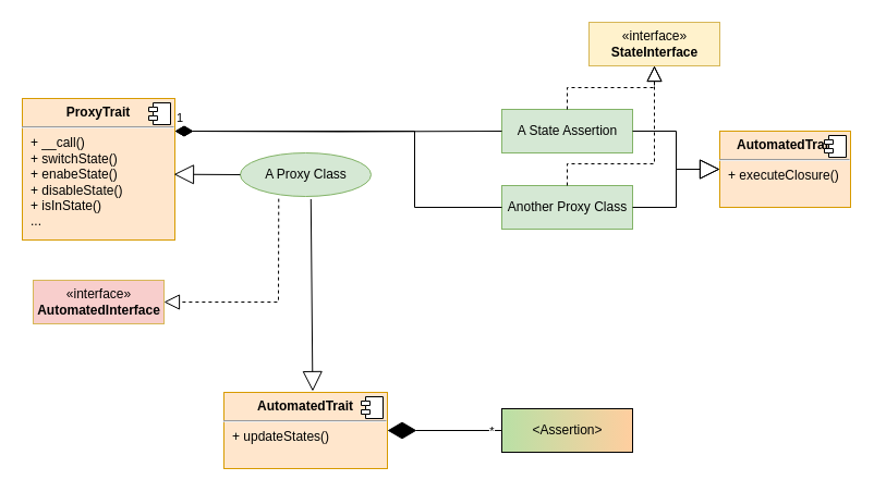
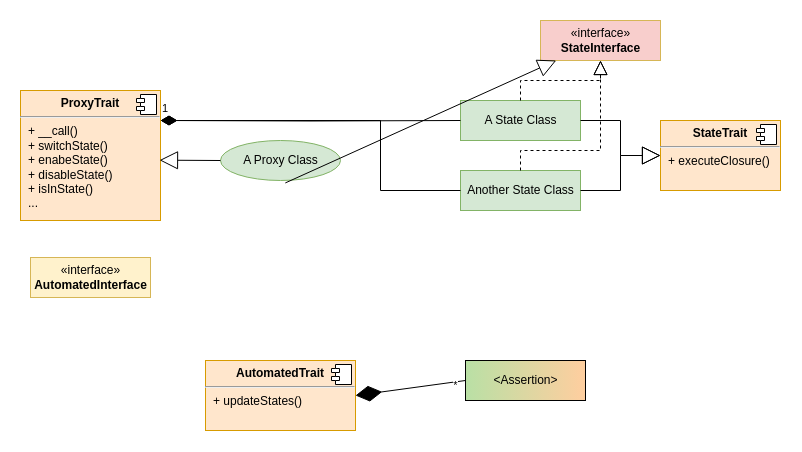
- <mxCell id="2" value="«interface»&lt;br&gt;&lt;b&gt;StateInterface&lt;/b&gt;" style="html=1;fillColor=#fff2cc;strokeColor=#d6b656;" parent="1" vertex="1"><mxGeometry x="540" y="20" width="120" height="40" as="geometry" /></mxCell>
+ <mxCell id="2" value="«interface»&lt;br&gt;&lt;b&gt;StateInterface&lt;/b&gt;" style="html=1;fillColor=#f8cecc;strokeColor=#d6b656;" parent="1" vertex="1"><mxGeometry x="540" y="20" width="120" height="40" as="geometry" /></mxCell>
- <mxCell id="8" value="A State Assertion" style="html=1;fillColor=#d5e8d4;strokeColor=#82b366;" parent="1" vertex="1"><mxGeometry x="460" y="100" width="120" height="40" as="geometry" /></mxCell>
+ <mxCell id="8" value="A State Class" style="html=1;fillColor=#d5e8d4;strokeColor=#82b366;" parent="1" vertex="1"><mxGeometry x="460" y="100" width="120" height="40" as="geometry" /></mxCell>
- <mxCell id="5" value="&lt;p style=&quot;margin:0px;margin-top:6px;text-align:center;&quot;&gt;&lt;b&gt;AutomatedTrait&lt;/b&gt;&lt;/p&gt;&lt;hr&gt;&lt;p style=&quot;margin:0px;margin-left:8px;&quot;&gt;+ executeClosure()&lt;/p&gt;" style="align=left;overflow=fill;html=1;dropTarget=0;fillColor=#ffe6cc;strokeColor=#d79b00;" parent="1" vertex="1"><mxGeometry x="660" y="120" width="120" height="70" as="geometry" /></mxCell>
+ <mxCell id="5" value="&lt;p style=&quot;margin:0px;margin-top:6px;text-align:center;&quot;&gt;&lt;b&gt;StateTrait&lt;/b&gt;&lt;/p&gt;&lt;hr&gt;&lt;p style=&quot;margin:0px;margin-left:8px;&quot;&gt;+ executeClosure()&lt;/p&gt;" style="align=left;overflow=fill;html=1;dropTarget=0;fillColor=#ffe6cc;strokeColor=#d79b00;" parent="1" vertex="1"><mxGeometry x="660" y="120" width="120" height="70" as="geometry" /></mxCell>
- <mxCell id="9" value="Another Proxy Class" style="html=1;fillColor=#d5e8d4;strokeColor=#82b366;" parent="1" vertex="1"><mxGeometry x="460" y="170" width="120" height="40" as="geometry" /></mxCell>
+ <mxCell id="9" value="Another State Class" style="html=1;fillColor=#d5e8d4;strokeColor=#82b366;" parent="1" vertex="1"><mxGeometry x="460" y="170" width="120" height="40" as="geometry" /></mxCell>
- <mxCell id="21" value="" style="endArrow=block;endSize=16;endFill=0;html=1;rounded=0;entryX=0.543;entryY=-0.014;entryDx=0;entryDy=0;entryPerimeter=0;exitX=0.54;exitY=1.061;exitDx=0;exitDy=0;exitPerimeter=0;" parent="1" source="7" target="19" edge="1"><mxGeometry x="0.006" y="-39" width="160" relative="1" as="geometry"><mxPoint x="230" y="170" as="sourcePoint" /><mxPoint x="169.02" y="169.68" as="targetPoint" /><mxPoint as="offset" /></mxGeometry></mxCell>
+ <mxCell id="21" value="" style="endArrow=block;endSize=16;endFill=0;html=1;rounded=0;exitX=0.54;exitY=1.061;exitDx=0;exitDy=0;exitPerimeter=0;" parent="1" source="7" target="2" edge="1"><mxGeometry x="0.006" y="-39" width="160" relative="1" as="geometry"><mxPoint x="230" y="170" as="sourcePoint" /><mxPoint x="169.02" y="169.68" as="targetPoint" /><mxPoint as="offset" /></mxGeometry></mxCell>
- <mxCell id="18" value="" style="endArrow=block;dashed=1;endFill=0;endSize=12;html=1;rounded=0;exitX=0.294;exitY=1.053;exitDx=0;exitDy=0;entryX=1;entryY=0.5;entryDx=0;entryDy=0;exitPerimeter=0;" parent="1" source="7" target="17" edge="1"><mxGeometry width="160" relative="1" as="geometry"><mxPoint x="290" y="150" as="sourcePoint" /><mxPoint x="290" y="70" as="targetPoint" /><Array as="points"><mxPoint x="255" y="277" /></Array></mxGeometry></mxCell>
- <mxCell id="17" value="«interface»&lt;br&gt;&lt;b&gt;AutomatedInterface&lt;/b&gt;" style="html=1;fillColor=#f8cecc;strokeColor=#d6b656;" parent="1" vertex="1"><mxGeometry x="30" y="257" width="120" height="40" as="geometry" /></mxCell>
+ <mxCell id="17" value="«interface»&lt;br&gt;&lt;b&gt;AutomatedInterface&lt;/b&gt;" style="html=1;fillColor=#fff2cc;strokeColor=#d6b656;" parent="1" vertex="1"><mxGeometry x="30" y="257" width="120" height="40" as="geometry" /></mxCell>
- <mxCell id="22" value="&amp;lt;Assertion&amp;gt;" style="html=1;gradientColor=#B9E0A5;fillColor=#FFCE9F;gradientDirection=west;" parent="1" vertex="1"><mxGeometry x="460" y="375" width="120" height="40" as="geometry" /></mxCell>
+ <mxCell id="22" value="&amp;lt;Assertion&amp;gt;" style="html=1;gradientColor=#B9E0A5;fillColor=#FFCE9F;gradientDirection=west;" parent="1" vertex="1"><mxGeometry x="465" y="360" width="120" height="40" as="geometry" /></mxCell>
